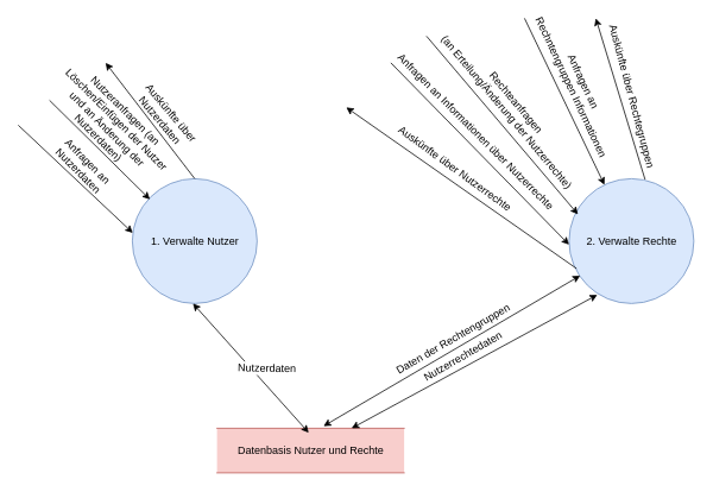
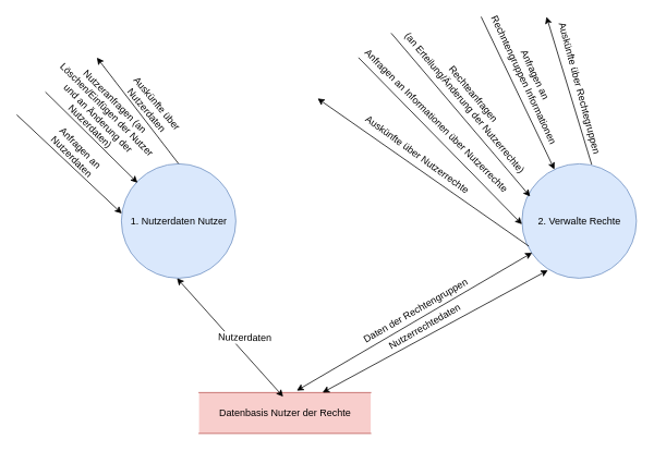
- <mxCell id="2" value="1. Verwalte Nutzer &lt;br&gt;" style="shape=ellipse;html=1;dashed=0;whitespace=wrap;perimeter=ellipsePerimeter;fillColor=#dae8fc;strokeColor=#6c8ebf;" vertex="1" parent="1"><mxGeometry x="148" y="200" width="140" height="140" as="geometry" /></mxCell>
+ <mxCell id="2" value="1. Nutzerdaten Nutzer &lt;br&gt;" style="shape=ellipse;html=1;dashed=0;whitespace=wrap;perimeter=ellipsePerimeter;fillColor=#dae8fc;strokeColor=#6c8ebf;" vertex="1" parent="1"><mxGeometry x="148" y="200" width="140" height="140" as="geometry" /></mxCell>
- <mxCell id="4" value="Datenbasis Nutzer und Rechte" style="html=1;dashed=0;whitespace=wrap;shape=partialRectangle;right=0;left=0;fillColor=#f8cecc;strokeColor=#b85450;" vertex="1" parent="1"><mxGeometry x="243" y="480" width="210" height="50" as="geometry" /></mxCell>
+ <mxCell id="4" value="Datenbasis Nutzer der Rechte" style="html=1;dashed=0;whitespace=wrap;shape=partialRectangle;right=0;left=0;fillColor=#f8cecc;strokeColor=#b85450;" vertex="1" parent="1"><mxGeometry x="243" y="480" width="210" height="50" as="geometry" /></mxCell>
